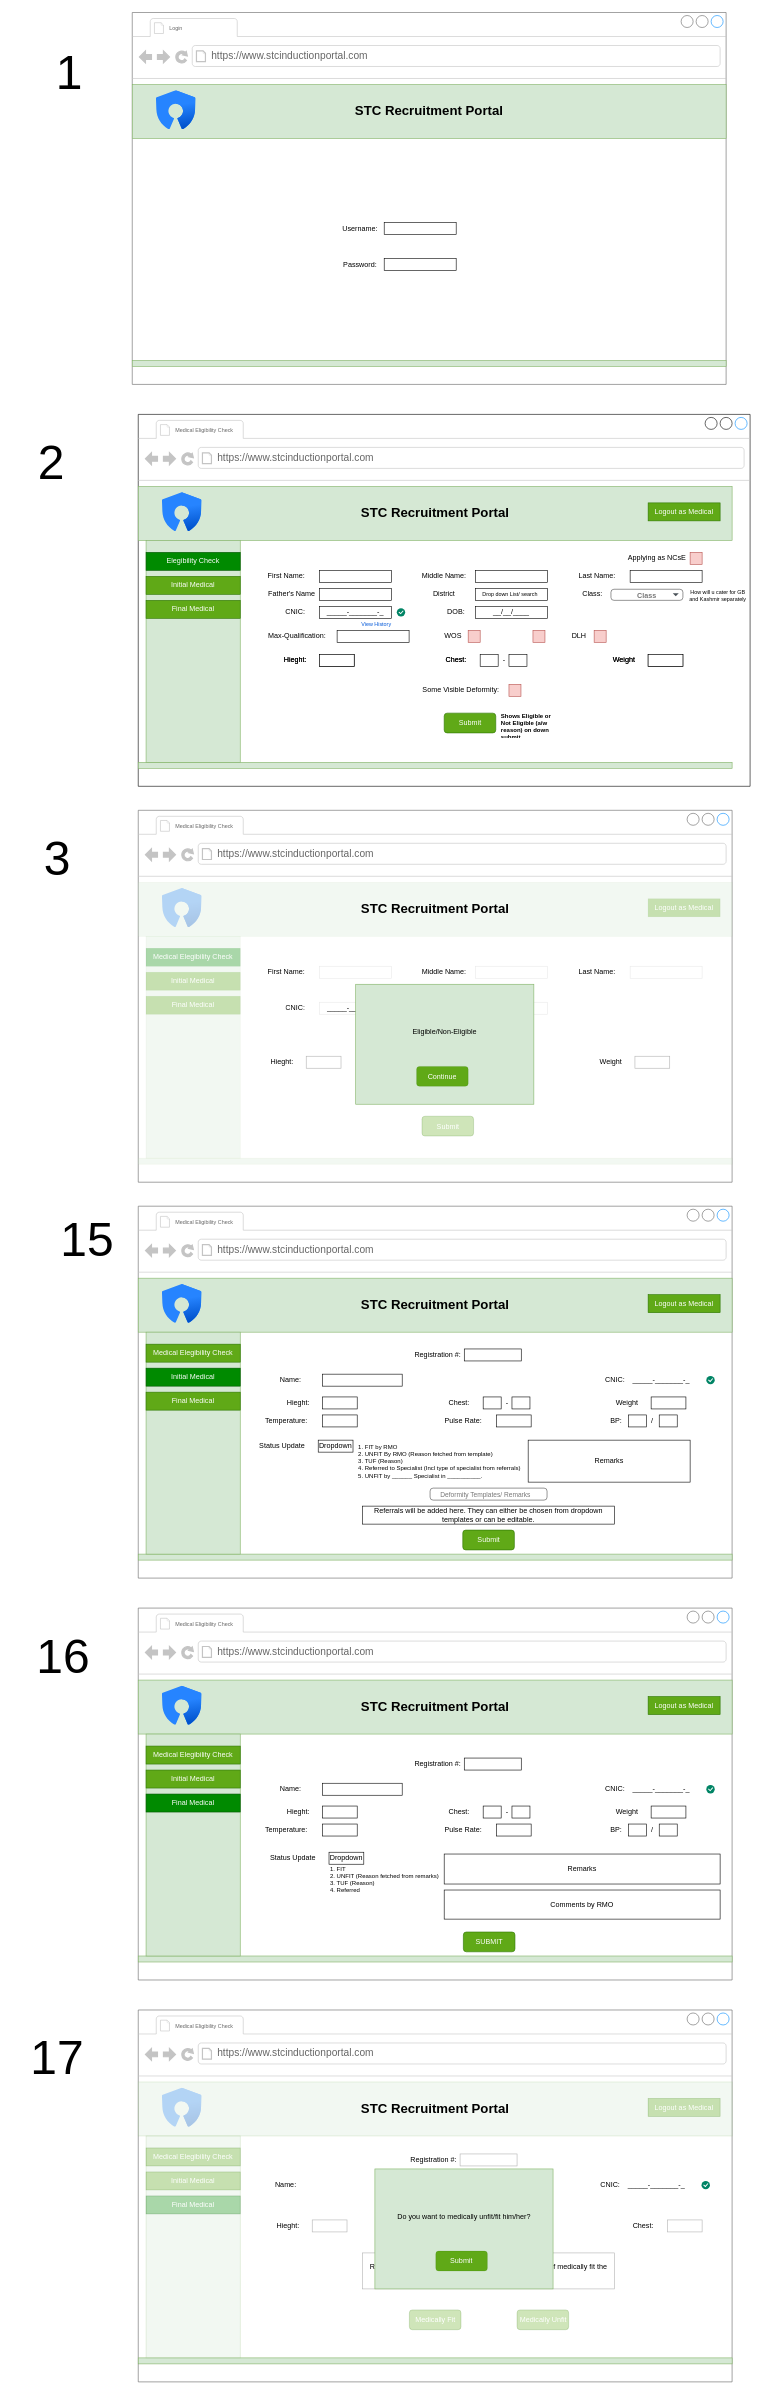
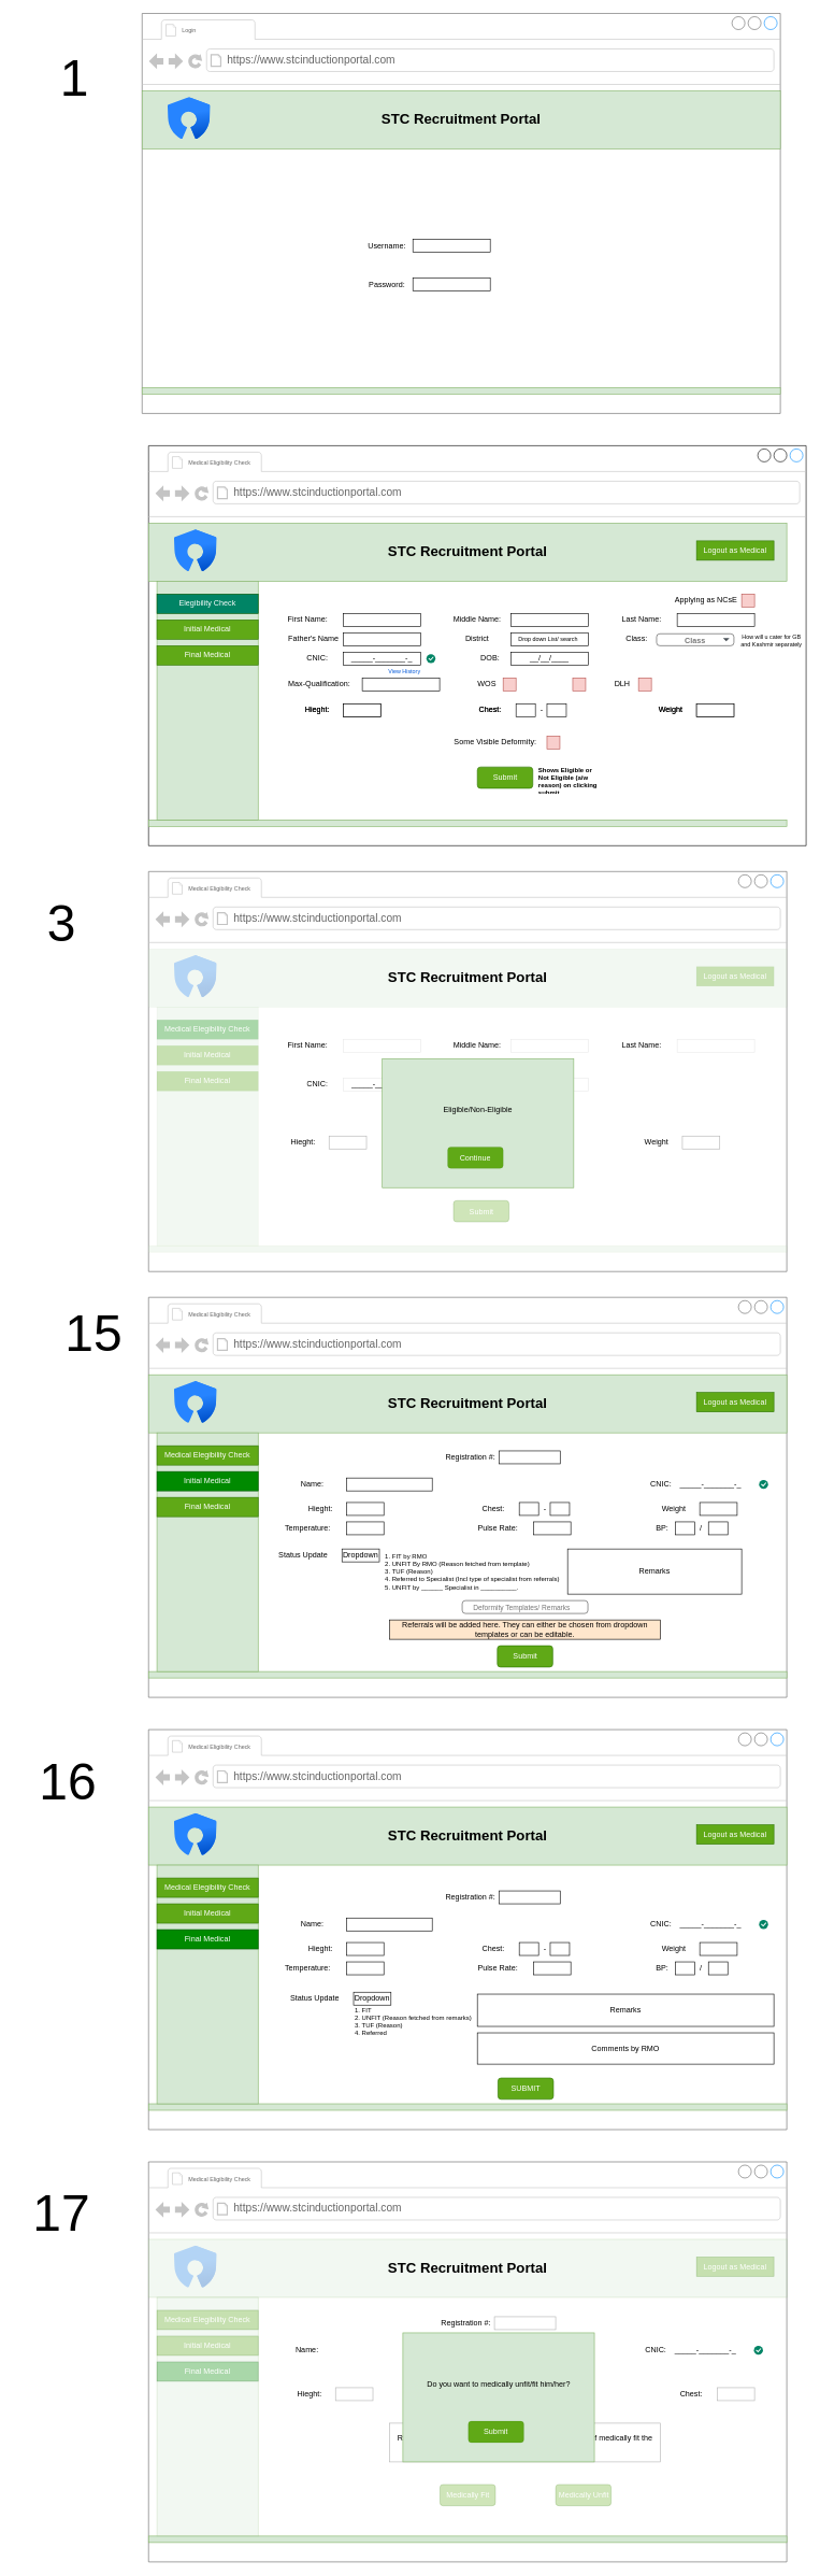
- <mxCell id="216" value="&lt;font style=&quot;font-size: 80px&quot;&gt;2&lt;/font&gt;" style="text;html=1;strokeColor=none;fillColor=none;align=center;verticalAlign=middle;whiteSpace=wrap;rounded=0;" parent="1" vertex="1"><mxGeometry x="20" y="690" width="130" height="160" as="geometry" /></mxCell>
- <mxCell id="23" value="Elegibility Check" style="rounded=0;whiteSpace=wrap;html=1;fillColor=#008a00;strokeColor=#005700;fontColor=#ffffff;" parent="12" vertex="1"><mxGeometry x="13" y="230" width="157" height="30" as="geometry" /></mxCell>
+ <mxCell id="23" value="Elegibility Check" style="rounded=0;whiteSpace=wrap;html=1;fillColor=#008465;strokeColor=#005700;fontColor=#ffffff;" parent="12" vertex="1"><mxGeometry x="13" y="230" width="157" height="30" as="geometry" /></mxCell>
- <mxCell id="221" value="&lt;h1 style=&quot;font-size: 10px&quot;&gt;Shows Eligible or Not Eligible (a/w reason) on down submit&lt;/h1&gt;" style="text;html=1;strokeColor=none;fillColor=none;spacing=5;spacingTop=-20;whiteSpace=wrap;overflow=hidden;rounded=0;fontSize=10;" parent="1" vertex="1"><mxGeometry x="830" y="1190" width="100" height="40" as="geometry" /></mxCell>
+ <mxCell id="221" value="&lt;h1 style=&quot;font-size: 10px&quot;&gt;Shows Eligible or Not Eligible (a/w reason) on clicking submit&lt;/h1&gt;" style="text;html=1;strokeColor=none;fillColor=none;spacing=5;spacingTop=-20;whiteSpace=wrap;overflow=hidden;rounded=0;fontSize=10;" parent="1" vertex="1"><mxGeometry x="830" y="1190" width="100" height="40" as="geometry" /></mxCell>
- <mxCell id="114" value="Referrals will be added here. They can either be chosen from dropdown templates or can be editable." style="rounded=0;whiteSpace=wrap;html=1;" parent="102" vertex="1"><mxGeometry x="374" y="500" width="420" height="30" as="geometry" /></mxCell>
+ <mxCell id="114" value="Referrals will be added here. They can either be chosen from dropdown templates or can be editable." style="rounded=0;whiteSpace=wrap;html=1;fillColor=#ffe6cc;" parent="102" vertex="1"><mxGeometry x="374" y="500" width="420" height="30" as="geometry" /></mxCell>
